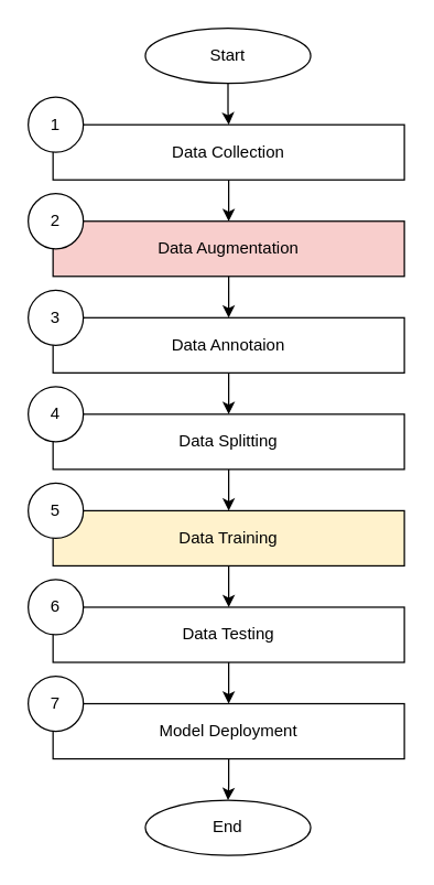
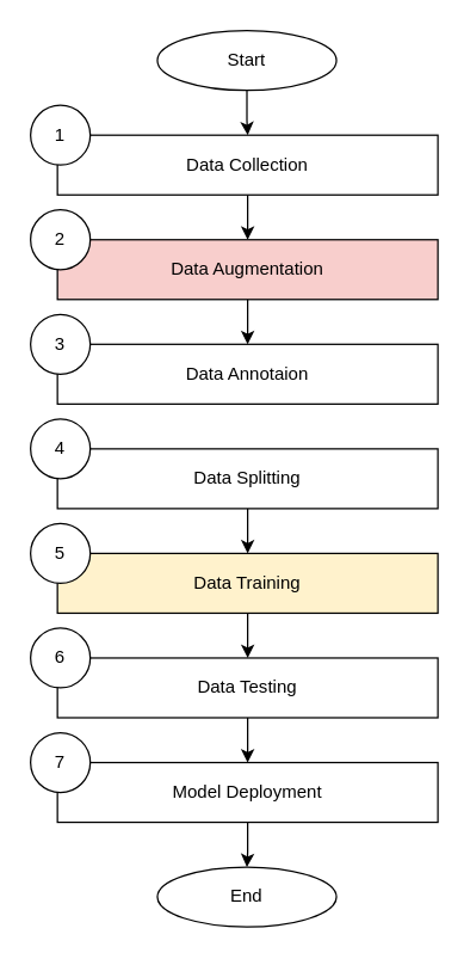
- <mxCell id="11" value="" style="edgeStyle=orthogonalEdgeStyle;rounded=0;orthogonalLoop=1;jettySize=auto;html=1;" parent="1" source="12" target="10" edge="1"><mxGeometry relative="1" as="geometry" /></mxCell>
